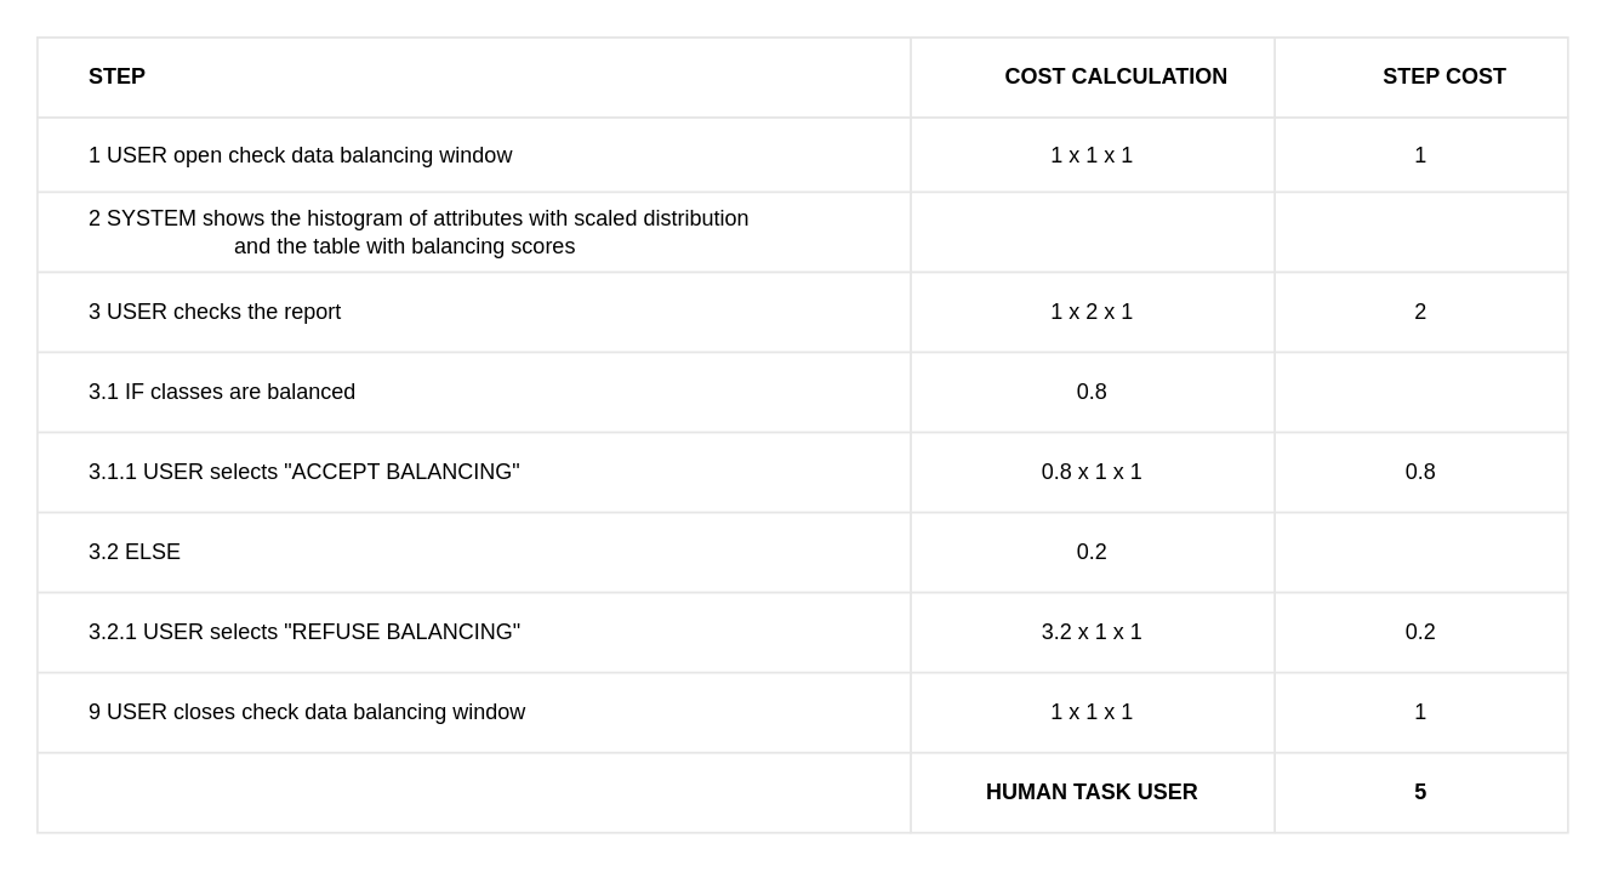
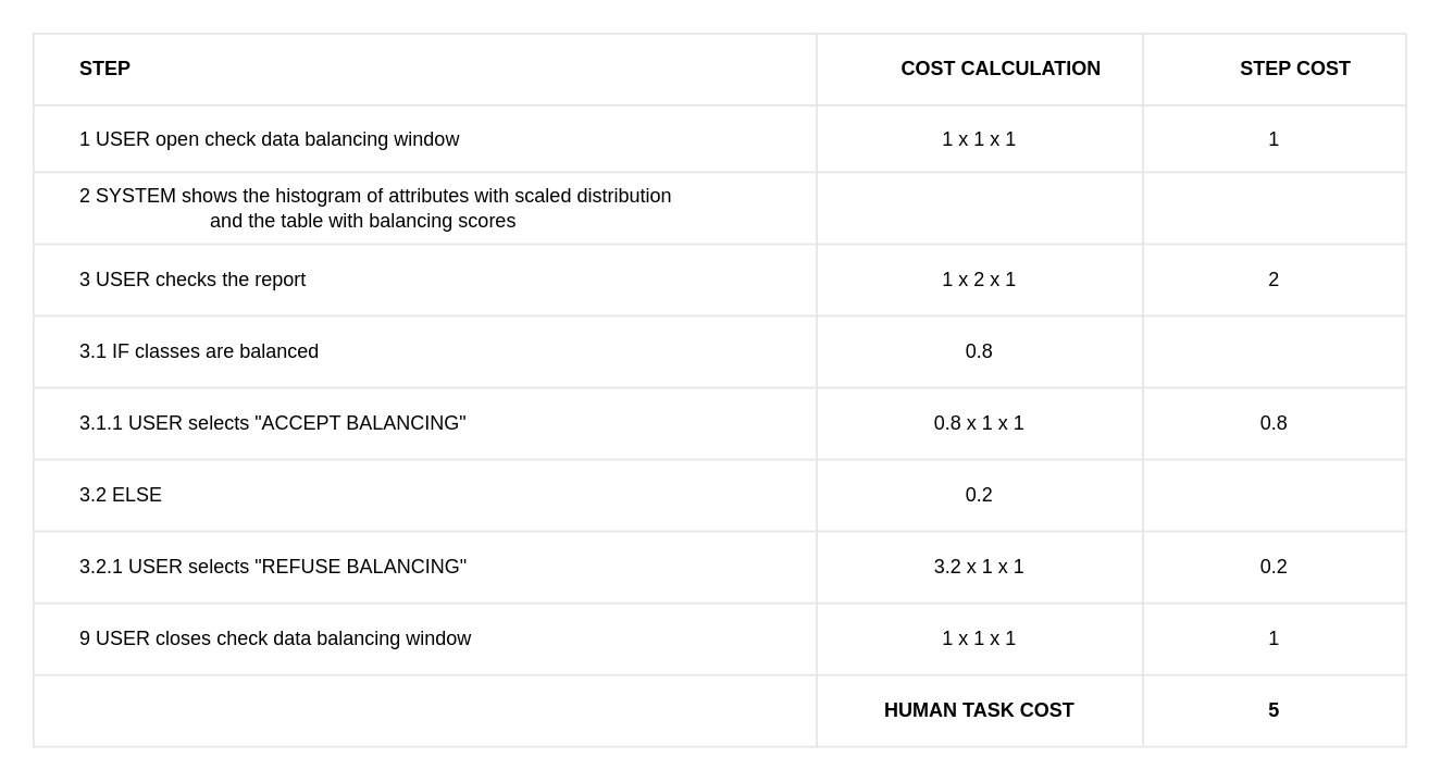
- <mxCell id="41" value="&lt;span style=&quot;font-weight: 700;&quot;&gt;HUMAN TASK USER&lt;/span&gt;" style="connectable=0;recursiveResize=0;strokeColor=inherit;fillColor=none;align=center;whiteSpace=wrap;html=1;" parent="39" vertex="1"><mxGeometry x="480" width="200" height="44" as="geometry"><mxRectangle width="200" height="44" as="alternateBounds" /></mxGeometry></mxCell>
+ <mxCell id="41" value="&lt;span style=&quot;font-weight: 700;&quot;&gt;HUMAN TASK COST&lt;/span&gt;" style="connectable=0;recursiveResize=0;strokeColor=inherit;fillColor=none;align=center;whiteSpace=wrap;html=1;" parent="39" vertex="1"><mxGeometry x="480" width="200" height="44" as="geometry"><mxRectangle width="200" height="44" as="alternateBounds" /></mxGeometry></mxCell>
